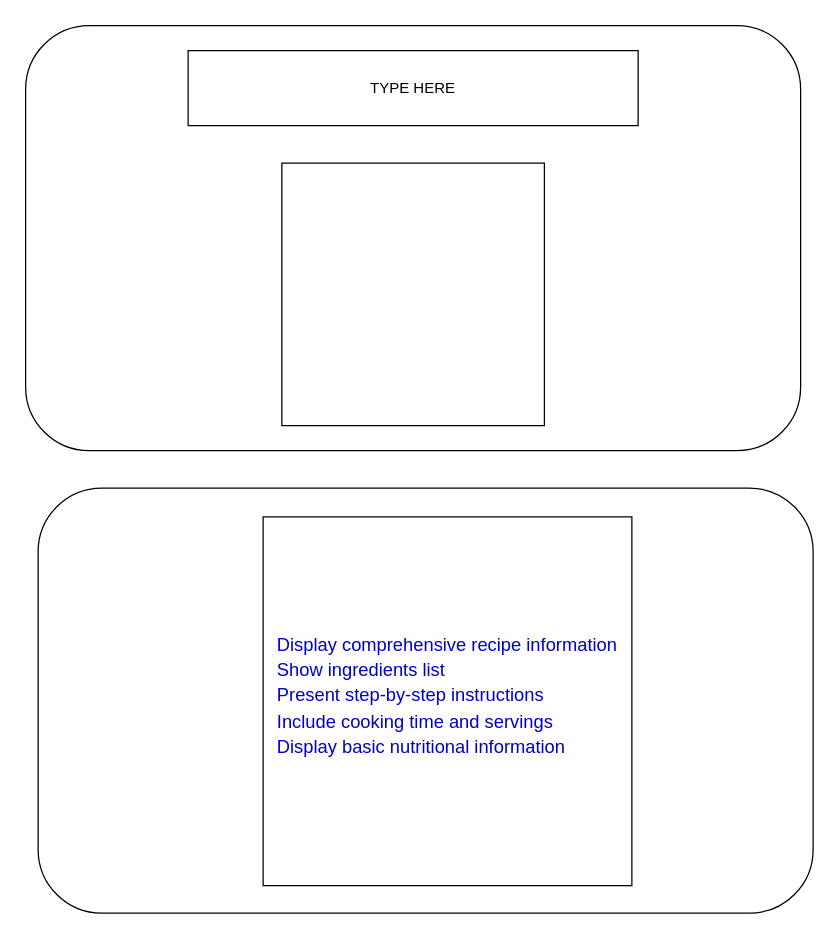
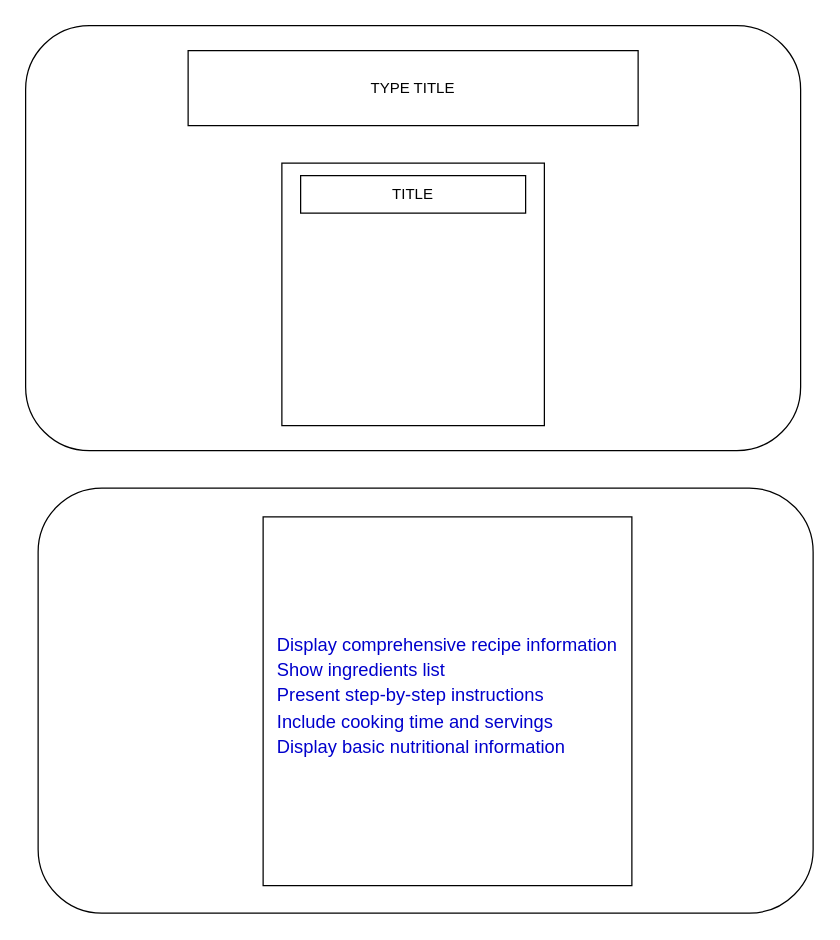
- <mxCell id="3" value="TYPE HERE" style="rounded=0;whiteSpace=wrap;html=1;" vertex="1" parent="1"><mxGeometry x="150" y="40" width="360" height="60" as="geometry" /></mxCell>
+ <mxCell id="3" value="TYPE TITLE" style="rounded=0;whiteSpace=wrap;html=1;" vertex="1" parent="1"><mxGeometry x="150" y="40" width="360" height="60" as="geometry" /></mxCell>
+ <mxCell id="5" value="TITLE" style="rounded=0;whiteSpace=wrap;html=1;" vertex="1" parent="1"><mxGeometry x="240" y="140" width="180" height="30" as="geometry" /></mxCell>
